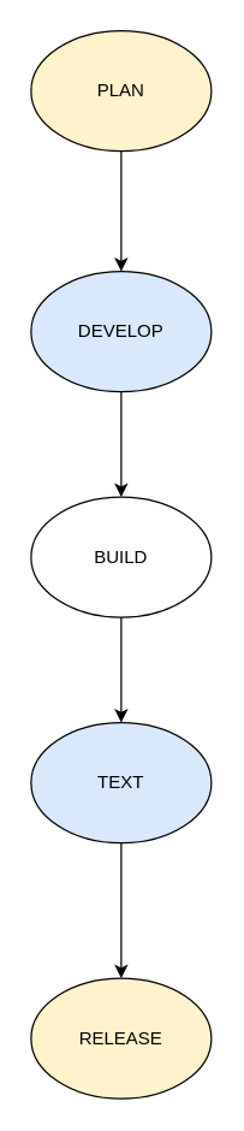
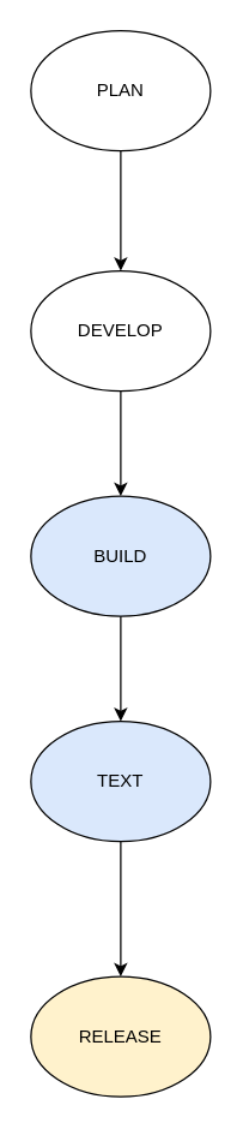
- <mxCell id="2" value="&lt;p&gt;PLAN&lt;/p&gt;" style="ellipse;whiteSpace=wrap;html=1;fillColor=#fff2cc;" vertex="1" parent="1"><mxGeometry x="20" y="20" width="120" height="80" as="geometry" /></mxCell>
+ <mxCell id="2" value="&lt;p&gt;PLAN&lt;/p&gt;" style="ellipse;whiteSpace=wrap;html=1;" vertex="1" parent="1"><mxGeometry x="20" y="20" width="120" height="80" as="geometry" /></mxCell>
- <mxCell id="4" value="DEVELOP" style="ellipse;whiteSpace=wrap;html=1;fillColor=#dae8fc;" vertex="1" parent="1"><mxGeometry x="20" y="180" width="120" height="80" as="geometry" /></mxCell>
+ <mxCell id="4" value="DEVELOP" style="ellipse;whiteSpace=wrap;html=1;" vertex="1" parent="1"><mxGeometry x="20" y="180" width="120" height="80" as="geometry" /></mxCell>
- <mxCell id="6" value="BUILD" style="ellipse;whiteSpace=wrap;html=1;" vertex="1" parent="1"><mxGeometry x="20" y="330" width="120" height="80" as="geometry" /></mxCell>
+ <mxCell id="6" value="BUILD" style="ellipse;whiteSpace=wrap;html=1;fillColor=#dae8fc;" vertex="1" parent="1"><mxGeometry x="20" y="330" width="120" height="80" as="geometry" /></mxCell>
